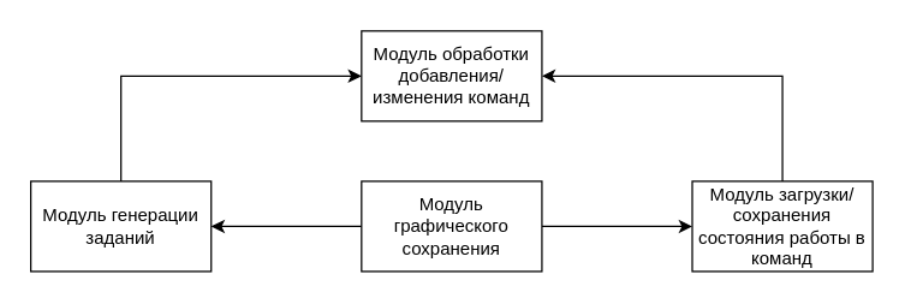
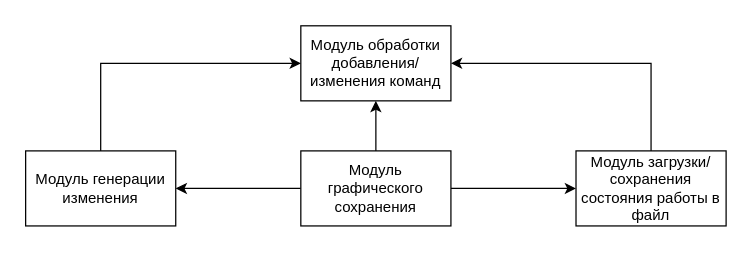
+ <mxCell id="4" style="edgeStyle=orthogonalEdgeStyle;rounded=0;orthogonalLoop=1;jettySize=auto;html=1;exitX=0.5;exitY=0;exitDx=0;exitDy=0;entryX=0.5;entryY=1;entryDx=0;entryDy=0;" edge="1" parent="1" source="6" target="2"><mxGeometry relative="1" as="geometry" /></mxCell>
- <mxCell id="8" value="Модуль генерации заданий" style="rounded=0;whiteSpace=wrap;html=1;" vertex="1" parent="1"><mxGeometry x="20" y="120" width="120" height="60" as="geometry" /></mxCell>
+ <mxCell id="8" value="Модуль генерации изменения" style="rounded=0;whiteSpace=wrap;html=1;" vertex="1" parent="1"><mxGeometry x="20" y="120" width="120" height="60" as="geometry" /></mxCell>
- <mxCell id="10" value="Модуль загрузки/сохранения состояния работы в команд" style="rounded=0;whiteSpace=wrap;html=1;" vertex="1" parent="1"><mxGeometry x="460" y="120" width="120" height="60" as="geometry" /></mxCell>
+ <mxCell id="10" value="Модуль загрузки/сохранения состояния работы в файл" style="rounded=0;whiteSpace=wrap;html=1;" vertex="1" parent="1"><mxGeometry x="460" y="120" width="120" height="60" as="geometry" /></mxCell>
